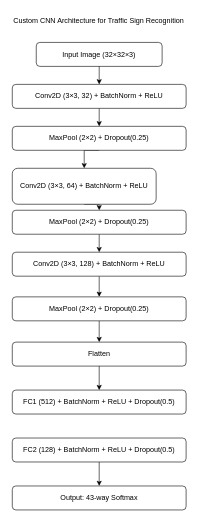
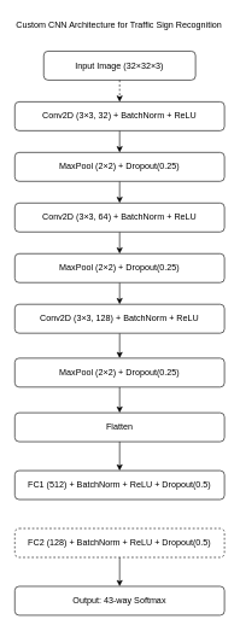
- <mxCell id="22" value="" style="endArrow=classic;html=1;rounded=0;exitX=0.5;exitY=1;exitDx=0;exitDy=0;entryX=0.5;entryY=0;entryDx=0;entryDy=0;" edge="1" parent="1" source="2" target="4"><mxGeometry width="50" height="50" relative="1" as="geometry"><mxPoint x="190" y="390" as="sourcePoint" /><mxPoint x="240" y="340" as="targetPoint" /></mxGeometry></mxCell>
+ <mxCell id="22" value="" style="endArrow=classic;html=1;rounded=0;exitX=0.5;exitY=1;exitDx=0;exitDy=0;entryX=0.5;entryY=0;entryDx=0;entryDy=0;dashed=1;" edge="1" parent="1" source="2" target="4"><mxGeometry width="50" height="50" relative="1" as="geometry"><mxPoint x="190" y="390" as="sourcePoint" /><mxPoint x="240" y="340" as="targetPoint" /></mxGeometry></mxCell>
- <mxCell id="9" value="&lt;p class=&quot;p1&quot;&gt;&lt;span style=&quot;background-color: transparent; color: light-dark(rgb(0, 0, 0), rgb(255, 255, 255));&quot;&gt;Conv2D (&lt;/span&gt;&lt;span style=&quot;background-color: transparent; color: light-dark(rgb(0, 0, 0), rgb(255, 255, 255));&quot; class=&quot;s1&quot;&gt;3&lt;/span&gt;&lt;span style=&quot;background-color: transparent; color: light-dark(rgb(0, 0, 0), rgb(255, 255, 255));&quot;&gt;×&lt;/span&gt;&lt;span style=&quot;background-color: transparent; color: light-dark(rgb(0, 0, 0), rgb(255, 255, 255));&quot; class=&quot;s1&quot;&gt;3&lt;/span&gt;&lt;span style=&quot;background-color: transparent; color: light-dark(rgb(0, 0, 0), rgb(255, 255, 255));&quot;&gt;, &lt;/span&gt;&lt;span style=&quot;background-color: transparent; color: light-dark(rgb(0, 0, 0), rgb(255, 255, 255));&quot; class=&quot;s1&quot;&gt;64&lt;/span&gt;&lt;span style=&quot;background-color: transparent; color: light-dark(rgb(0, 0, 0), rgb(255, 255, 255));&quot;&gt;) + BatchNorm + ReLU&lt;/span&gt;&lt;/p&gt;" style="rounded=1;whiteSpace=wrap;html=1;" vertex="1" parent="1"><mxGeometry x="20" y="280" width="240" height="60" as="geometry" /></mxCell>
+ <mxCell id="9" value="&lt;p class=&quot;p1&quot;&gt;&lt;span style=&quot;background-color: transparent; color: light-dark(rgb(0, 0, 0), rgb(255, 255, 255));&quot;&gt;Conv2D (&lt;/span&gt;&lt;span style=&quot;background-color: transparent; color: light-dark(rgb(0, 0, 0), rgb(255, 255, 255));&quot; class=&quot;s1&quot;&gt;3&lt;/span&gt;&lt;span style=&quot;background-color: transparent; color: light-dark(rgb(0, 0, 0), rgb(255, 255, 255));&quot;&gt;×&lt;/span&gt;&lt;span style=&quot;background-color: transparent; color: light-dark(rgb(0, 0, 0), rgb(255, 255, 255));&quot; class=&quot;s1&quot;&gt;3&lt;/span&gt;&lt;span style=&quot;background-color: transparent; color: light-dark(rgb(0, 0, 0), rgb(255, 255, 255));&quot;&gt;, &lt;/span&gt;&lt;span style=&quot;background-color: transparent; color: light-dark(rgb(0, 0, 0), rgb(255, 255, 255));&quot; class=&quot;s1&quot;&gt;64&lt;/span&gt;&lt;span style=&quot;background-color: transparent; color: light-dark(rgb(0, 0, 0), rgb(255, 255, 255));&quot;&gt;) + BatchNorm + ReLU&lt;/span&gt;&lt;/p&gt;" style="rounded=1;whiteSpace=wrap;html=1;" vertex="1" parent="1"><mxGeometry x="20" y="280" width="290" height="40" as="geometry" /></mxCell>
- <mxCell id="20" value="&lt;p class=&quot;p1&quot;&gt;FC2 (128) + BatchNorm + ReLU + Dropout(0.5)&lt;/p&gt;" style="rounded=1;whiteSpace=wrap;html=1;" vertex="1" parent="1"><mxGeometry x="20" y="730" width="290" height="40" as="geometry" /></mxCell>
+ <mxCell id="20" value="&lt;p class=&quot;p1&quot;&gt;FC2 (128) + BatchNorm + ReLU + Dropout(0.5)&lt;/p&gt;" style="rounded=1;whiteSpace=wrap;html=1;dashed=1;" vertex="1" parent="1"><mxGeometry x="20" y="730" width="290" height="40" as="geometry" /></mxCell>
